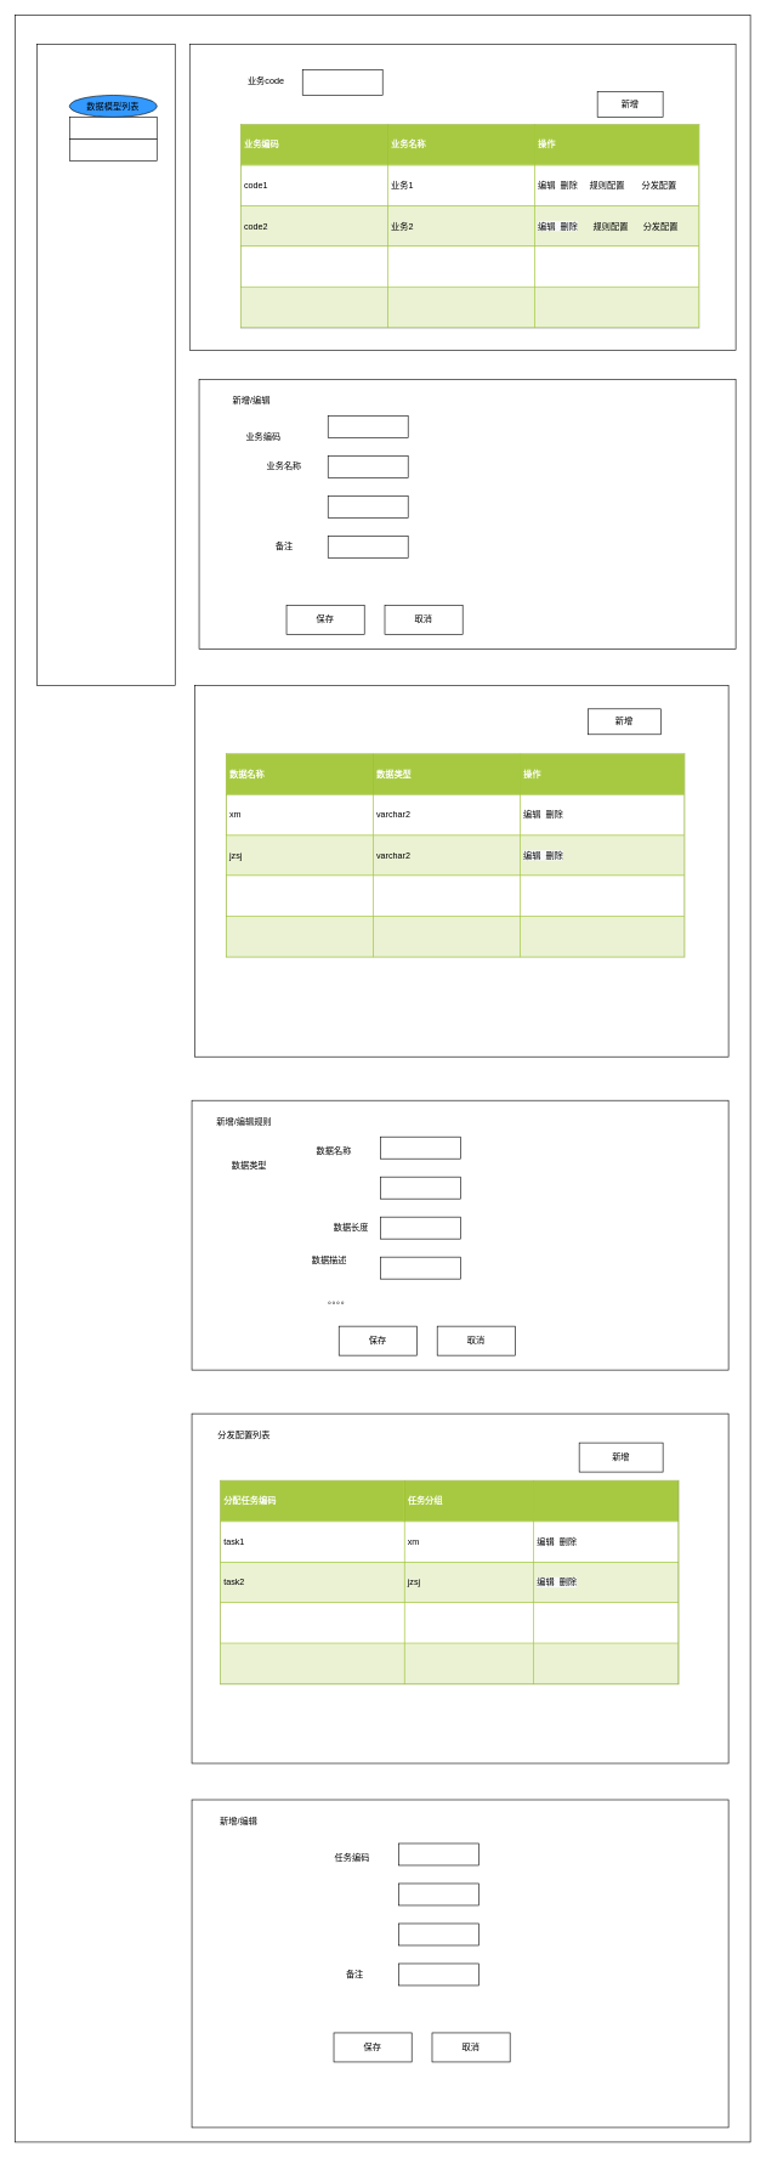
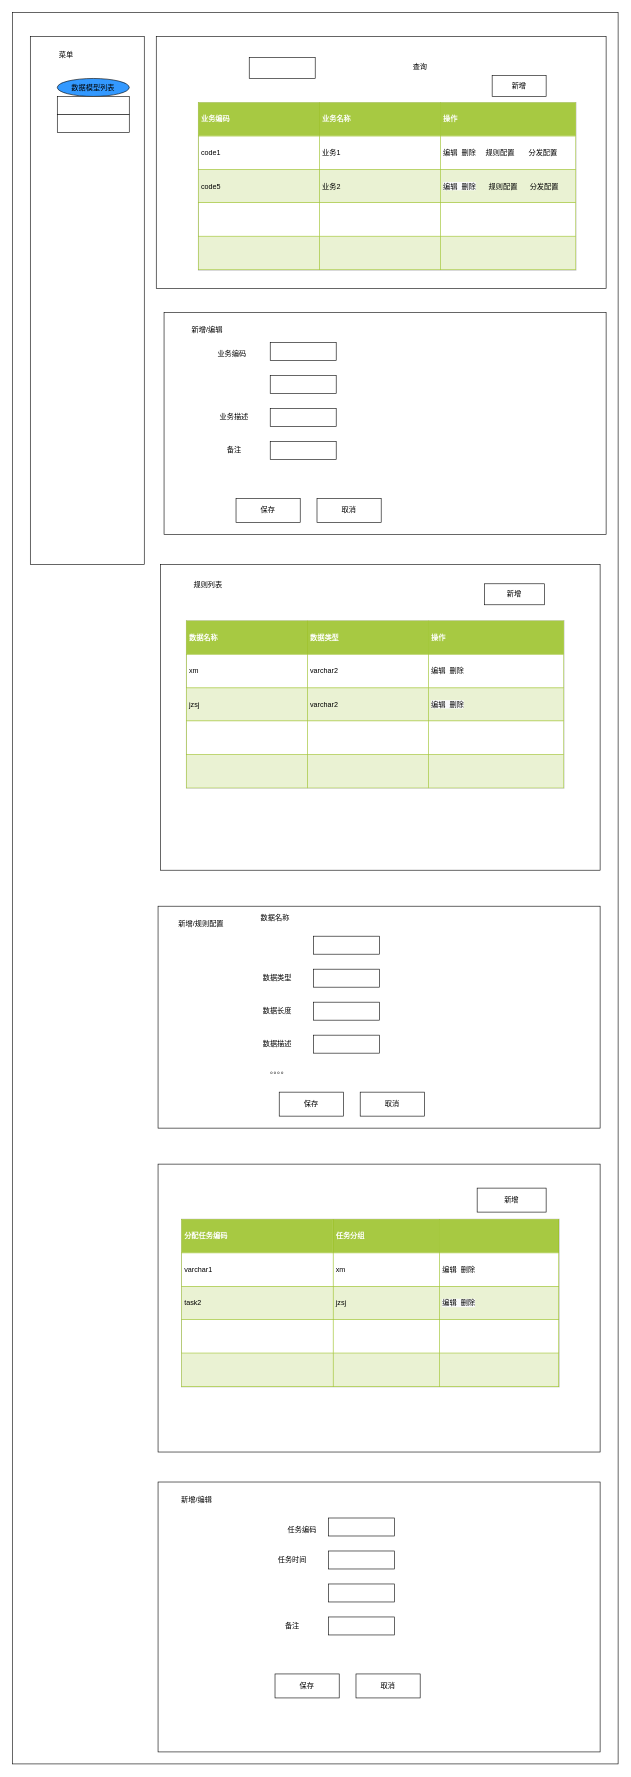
+ <mxCell id="4" value="菜单" style="text;html=1;strokeColor=none;fillColor=none;align=center;verticalAlign=middle;whiteSpace=wrap;rounded=0;" vertex="1" parent="1"><mxGeometry x="90" y="80" width="40" height="20" as="geometry" /></mxCell>
- <mxCell id="9" value="业务code" style="text;html=1;strokeColor=none;fillColor=none;align=center;verticalAlign=middle;whiteSpace=wrap;rounded=0;" vertex="1" parent="1"><mxGeometry x="330" y="100" width="70" height="20" as="geometry" /></mxCell>
+ <mxCell id="11" value="查询" style="text;html=1;strokeColor=none;fillColor=none;align=center;verticalAlign=middle;whiteSpace=wrap;rounded=0;" vertex="1" parent="1"><mxGeometry x="680" y="100" width="40" height="20" as="geometry" /></mxCell>
- <mxCell id="12" value="&lt;table border=&quot;1&quot; width=&quot;100%&quot; cellpadding=&quot;4&quot; style=&quot;width: 100% ; height: 100% ; border-collapse: collapse&quot;&gt;&lt;tbody&gt;&lt;tr style=&quot;background-color: #a7c942 ; color: #ffffff ; border: 1px solid #98bf21&quot;&gt;&lt;th align=&quot;left&quot;&gt;业务编码&lt;/th&gt;&lt;th align=&quot;left&quot;&gt;业务名称&lt;/th&gt;&lt;th align=&quot;left&quot;&gt;操作&lt;/th&gt;&lt;/tr&gt;&lt;tr style=&quot;border: 1px solid #98bf21&quot;&gt;&lt;td&gt;code1&lt;/td&gt;&lt;td&gt;业务1&lt;/td&gt;&lt;td&gt;编辑&amp;nbsp; 删除&lt;/td&gt;&lt;/tr&gt;&lt;tr style=&quot;background-color: #eaf2d3 ; border: 1px solid #98bf21&quot;&gt;&lt;td&gt;code2&lt;/td&gt;&lt;td&gt;业务2&lt;/td&gt;&lt;td&gt;&lt;span style=&quot;background-color: rgb(248 , 249 , 250)&quot;&gt;编辑&amp;nbsp; 删除&lt;/span&gt;&lt;br&gt;&lt;/td&gt;&lt;/tr&gt;&lt;tr style=&quot;border: 1px solid #98bf21&quot;&gt;&lt;td&gt;&lt;br&gt;&lt;/td&gt;&lt;td&gt;&lt;br&gt;&lt;/td&gt;&lt;td&gt;&lt;br&gt;&lt;/td&gt;&lt;/tr&gt;&lt;tr style=&quot;background-color: #eaf2d3 ; border: 1px solid #98bf21&quot;&gt;&lt;td&gt;&lt;br&gt;&lt;/td&gt;&lt;td&gt;&lt;/td&gt;&lt;td&gt;&lt;br&gt;&lt;/td&gt;&lt;/tr&gt;&lt;/tbody&gt;&lt;/table&gt;" style="text;html=1;strokeColor=#c0c0c0;fillColor=#ffffff;overflow=fill;rounded=0;" vertex="1" parent="1"><mxGeometry x="330" y="170" width="630" height="280" as="geometry" /></mxCell>
+ <mxCell id="12" value="&lt;table border=&quot;1&quot; width=&quot;100%&quot; cellpadding=&quot;4&quot; style=&quot;width: 100% ; height: 100% ; border-collapse: collapse&quot;&gt;&lt;tbody&gt;&lt;tr style=&quot;background-color: #a7c942 ; color: #ffffff ; border: 1px solid #98bf21&quot;&gt;&lt;th align=&quot;left&quot;&gt;业务编码&lt;/th&gt;&lt;th align=&quot;left&quot;&gt;业务名称&lt;/th&gt;&lt;th align=&quot;left&quot;&gt;操作&lt;/th&gt;&lt;/tr&gt;&lt;tr style=&quot;border: 1px solid #98bf21&quot;&gt;&lt;td&gt;code1&lt;/td&gt;&lt;td&gt;业务1&lt;/td&gt;&lt;td&gt;编辑&amp;nbsp; 删除&lt;/td&gt;&lt;/tr&gt;&lt;tr style=&quot;background-color: #eaf2d3 ; border: 1px solid #98bf21&quot;&gt;&lt;td&gt;code5&lt;/td&gt;&lt;td&gt;业务2&lt;/td&gt;&lt;td&gt;&lt;span style=&quot;background-color: rgb(248 , 249 , 250)&quot;&gt;编辑&amp;nbsp; 删除&lt;/span&gt;&lt;br&gt;&lt;/td&gt;&lt;/tr&gt;&lt;tr style=&quot;border: 1px solid #98bf21&quot;&gt;&lt;td&gt;&lt;br&gt;&lt;/td&gt;&lt;td&gt;&lt;br&gt;&lt;/td&gt;&lt;td&gt;&lt;br&gt;&lt;/td&gt;&lt;/tr&gt;&lt;tr style=&quot;background-color: #eaf2d3 ; border: 1px solid #98bf21&quot;&gt;&lt;td&gt;&lt;br&gt;&lt;/td&gt;&lt;td&gt;&lt;/td&gt;&lt;td&gt;&lt;br&gt;&lt;/td&gt;&lt;/tr&gt;&lt;/tbody&gt;&lt;/table&gt;" style="text;html=1;strokeColor=#c0c0c0;fillColor=#ffffff;overflow=fill;rounded=0;" vertex="1" parent="1"><mxGeometry x="330" y="170" width="630" height="280" as="geometry" /></mxCell>
- <mxCell id="16" value="业务编码" style="text;html=1;strokeColor=none;fillColor=none;align=center;verticalAlign=middle;whiteSpace=wrap;rounded=0;" vertex="1" parent="1"><mxGeometry x="328" y="590" width="67" height="20" as="geometry" /></mxCell>
+ <mxCell id="16" value="业务编码" style="text;html=1;strokeColor=none;fillColor=none;align=center;verticalAlign=middle;whiteSpace=wrap;rounded=0;" vertex="1" parent="1"><mxGeometry x="353" y="580" width="67" height="20" as="geometry" /></mxCell>
- <mxCell id="18" value="业务名称" style="text;html=1;strokeColor=none;fillColor=none;align=center;verticalAlign=middle;whiteSpace=wrap;rounded=0;" vertex="1" parent="1"><mxGeometry x="365" y="630" width="50" height="20" as="geometry" /></mxCell>
+ <mxCell id="20" value="业务描述" style="text;html=1;strokeColor=none;fillColor=none;align=center;verticalAlign=middle;whiteSpace=wrap;rounded=0;" vertex="1" parent="1"><mxGeometry x="365" y="680" width="50" height="30" as="geometry" /></mxCell>
+ <mxCell id="30" value="规则列表" style="text;html=1;strokeColor=none;fillColor=none;align=center;verticalAlign=middle;whiteSpace=wrap;rounded=0;" vertex="1" parent="1"><mxGeometry x="313" y="960" width="67" height="30" as="geometry" /></mxCell>
- <mxCell id="33" value="新增/编辑规则" style="text;html=1;strokeColor=none;fillColor=none;align=center;verticalAlign=middle;whiteSpace=wrap;rounded=0;" vertex="1" parent="1"><mxGeometry x="290" y="1530" width="90" height="20" as="geometry" /></mxCell>
+ <mxCell id="33" value="新增/规则配置" style="text;html=1;strokeColor=none;fillColor=none;align=center;verticalAlign=middle;whiteSpace=wrap;rounded=0;" vertex="1" parent="1"><mxGeometry x="290" y="1530" width="90" height="20" as="geometry" /></mxCell>
- <mxCell id="34" value="数据名称" style="text;html=1;strokeColor=none;fillColor=none;align=center;verticalAlign=middle;whiteSpace=wrap;rounded=0;" vertex="1" parent="1"><mxGeometry x="425" y="1570" width="67" height="20" as="geometry" /></mxCell>
+ <mxCell id="34" value="数据名称" style="text;html=1;strokeColor=none;fillColor=none;align=center;verticalAlign=middle;whiteSpace=wrap;rounded=0;" vertex="1" parent="1"><mxGeometry x="425" y="1520" width="67" height="20" as="geometry" /></mxCell>
- <mxCell id="36" value="数据类型" style="text;html=1;strokeColor=none;fillColor=none;align=center;verticalAlign=middle;whiteSpace=wrap;rounded=0;" vertex="1" parent="1"><mxGeometry x="317" y="1590" width="50" height="20" as="geometry" /></mxCell>
+ <mxCell id="36" value="数据类型" style="text;html=1;strokeColor=none;fillColor=none;align=center;verticalAlign=middle;whiteSpace=wrap;rounded=0;" vertex="1" parent="1"><mxGeometry x="437" y="1620" width="50" height="20" as="geometry" /></mxCell>
- <mxCell id="39" value="数据长度" style="text;html=1;strokeColor=none;fillColor=none;align=center;verticalAlign=middle;whiteSpace=wrap;rounded=0;" vertex="1" parent="1"><mxGeometry x="457" y="1670" width="50" height="30" as="geometry" /></mxCell>
+ <mxCell id="39" value="数据长度" style="text;html=1;strokeColor=none;fillColor=none;align=center;verticalAlign=middle;whiteSpace=wrap;rounded=0;" vertex="1" parent="1"><mxGeometry x="437" y="1670" width="50" height="30" as="geometry" /></mxCell>
- <mxCell id="37" value="数据描述" style="text;html=1;strokeColor=none;fillColor=none;align=center;verticalAlign=middle;whiteSpace=wrap;rounded=0;" vertex="1" parent="1"><mxGeometry x="427" y="1720" width="50" height="20" as="geometry" /></mxCell>
+ <mxCell id="37" value="数据描述" style="text;html=1;strokeColor=none;fillColor=none;align=center;verticalAlign=middle;whiteSpace=wrap;rounded=0;" vertex="1" parent="1"><mxGeometry x="437" y="1730" width="50" height="20" as="geometry" /></mxCell>
- <mxCell id="48" value="分发配置列表" style="text;html=1;strokeColor=none;fillColor=none;align=center;verticalAlign=middle;whiteSpace=wrap;rounded=0;" vertex="1" parent="1"><mxGeometry x="290" y="1960" width="90" height="20" as="geometry" /></mxCell>
- <mxCell id="49" value="&lt;table border=&quot;1&quot; width=&quot;100%&quot; cellpadding=&quot;4&quot; style=&quot;width: 100% ; height: 100% ; border-collapse: collapse&quot;&gt;&lt;tbody&gt;&lt;tr style=&quot;background-color: #a7c942 ; color: #ffffff ; border: 1px solid #98bf21&quot;&gt;&lt;th align=&quot;left&quot;&gt;分配任务编码&lt;/th&gt;&lt;th align=&quot;left&quot;&gt;任务分组&lt;/th&gt;&lt;th align=&quot;left&quot;&gt;&lt;br&gt;&lt;/th&gt;&lt;/tr&gt;&lt;tr style=&quot;border: 1px solid #98bf21&quot;&gt;&lt;td&gt;task1&lt;/td&gt;&lt;td&gt;xm&lt;/td&gt;&lt;td&gt;编辑&amp;nbsp; 删除&lt;/td&gt;&lt;/tr&gt;&lt;tr style=&quot;background-color: #eaf2d3 ; border: 1px solid #98bf21&quot;&gt;&lt;td&gt;task2&lt;/td&gt;&lt;td&gt;jzsj&lt;/td&gt;&lt;td&gt;&lt;span style=&quot;background-color: rgb(248 , 249 , 250)&quot;&gt;编辑&amp;nbsp; 删除&lt;/span&gt;&lt;br&gt;&lt;/td&gt;&lt;/tr&gt;&lt;tr style=&quot;border: 1px solid #98bf21&quot;&gt;&lt;td&gt;&lt;br&gt;&lt;/td&gt;&lt;td&gt;&lt;br&gt;&lt;/td&gt;&lt;td&gt;&lt;br&gt;&lt;/td&gt;&lt;/tr&gt;&lt;tr style=&quot;background-color: #eaf2d3 ; border: 1px solid #98bf21&quot;&gt;&lt;td&gt;&lt;br&gt;&lt;/td&gt;&lt;td&gt;&lt;/td&gt;&lt;td&gt;&lt;br&gt;&lt;/td&gt;&lt;/tr&gt;&lt;/tbody&gt;&lt;/table&gt;" style="text;html=1;strokeColor=#c0c0c0;fillColor=#ffffff;overflow=fill;rounded=0;" vertex="1" parent="1"><mxGeometry x="302" y="2031.6" width="630" height="280" as="geometry" /></mxCell>
+ <mxCell id="49" value="&lt;table border=&quot;1&quot; width=&quot;100%&quot; cellpadding=&quot;4&quot; style=&quot;width: 100% ; height: 100% ; border-collapse: collapse&quot;&gt;&lt;tbody&gt;&lt;tr style=&quot;background-color: #a7c942 ; color: #ffffff ; border: 1px solid #98bf21&quot;&gt;&lt;th align=&quot;left&quot;&gt;分配任务编码&lt;/th&gt;&lt;th align=&quot;left&quot;&gt;任务分组&lt;/th&gt;&lt;th align=&quot;left&quot;&gt;&lt;br&gt;&lt;/th&gt;&lt;/tr&gt;&lt;tr style=&quot;border: 1px solid #98bf21&quot;&gt;&lt;td&gt;varchar1&lt;/td&gt;&lt;td&gt;xm&lt;/td&gt;&lt;td&gt;编辑&amp;nbsp; 删除&lt;/td&gt;&lt;/tr&gt;&lt;tr style=&quot;background-color: #eaf2d3 ; border: 1px solid #98bf21&quot;&gt;&lt;td&gt;task2&lt;/td&gt;&lt;td&gt;jzsj&lt;/td&gt;&lt;td&gt;&lt;span style=&quot;background-color: rgb(248 , 249 , 250)&quot;&gt;编辑&amp;nbsp; 删除&lt;/span&gt;&lt;br&gt;&lt;/td&gt;&lt;/tr&gt;&lt;tr style=&quot;border: 1px solid #98bf21&quot;&gt;&lt;td&gt;&lt;br&gt;&lt;/td&gt;&lt;td&gt;&lt;br&gt;&lt;/td&gt;&lt;td&gt;&lt;br&gt;&lt;/td&gt;&lt;/tr&gt;&lt;tr style=&quot;background-color: #eaf2d3 ; border: 1px solid #98bf21&quot;&gt;&lt;td&gt;&lt;br&gt;&lt;/td&gt;&lt;td&gt;&lt;/td&gt;&lt;td&gt;&lt;br&gt;&lt;/td&gt;&lt;/tr&gt;&lt;/tbody&gt;&lt;/table&gt;" style="text;html=1;strokeColor=#c0c0c0;fillColor=#ffffff;overflow=fill;rounded=0;" vertex="1" parent="1"><mxGeometry x="302" y="2031.6" width="630" height="280" as="geometry" /></mxCell>
- <mxCell id="53" value="任务编码" style="text;html=1;strokeColor=none;fillColor=none;align=center;verticalAlign=middle;whiteSpace=wrap;rounded=0;" vertex="1" parent="1"><mxGeometry x="450" y="2540" width="67" height="20" as="geometry" /></mxCell>
+ <mxCell id="53" value="任务编码" style="text;html=1;strokeColor=none;fillColor=none;align=center;verticalAlign=middle;whiteSpace=wrap;rounded=0;" vertex="1" parent="1"><mxGeometry x="470" y="2540" width="67" height="20" as="geometry" /></mxCell>
+ <mxCell id="55" value="任务时间" style="text;html=1;strokeColor=none;fillColor=none;align=center;verticalAlign=middle;whiteSpace=wrap;rounded=0;" vertex="1" parent="1"><mxGeometry x="462" y="2590" width="50" height="20" as="geometry" /></mxCell>
